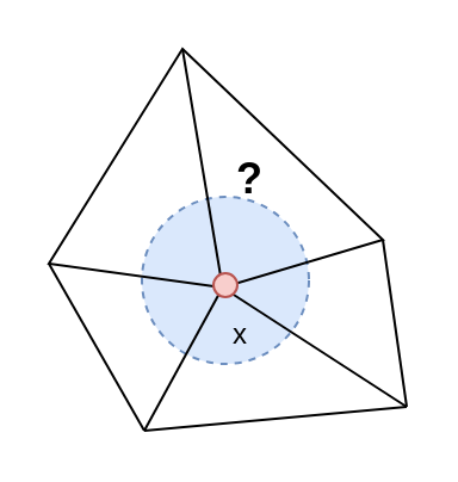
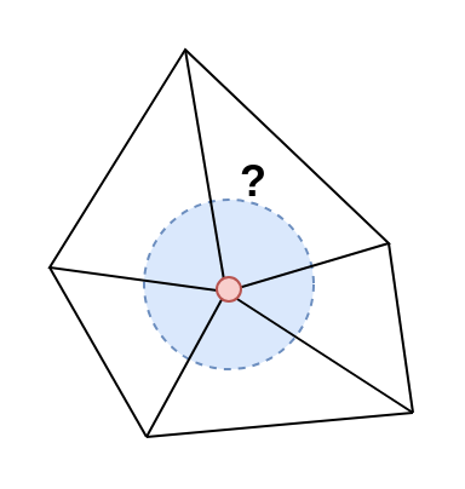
- <mxCell id="9" value="x" style="text;html=1;align=center;verticalAlign=middle;resizable=0;points=[];autosize=1;" vertex="1" parent="1"><mxGeometry x="90" y="130" width="20" height="20" as="geometry" /></mxCell>
